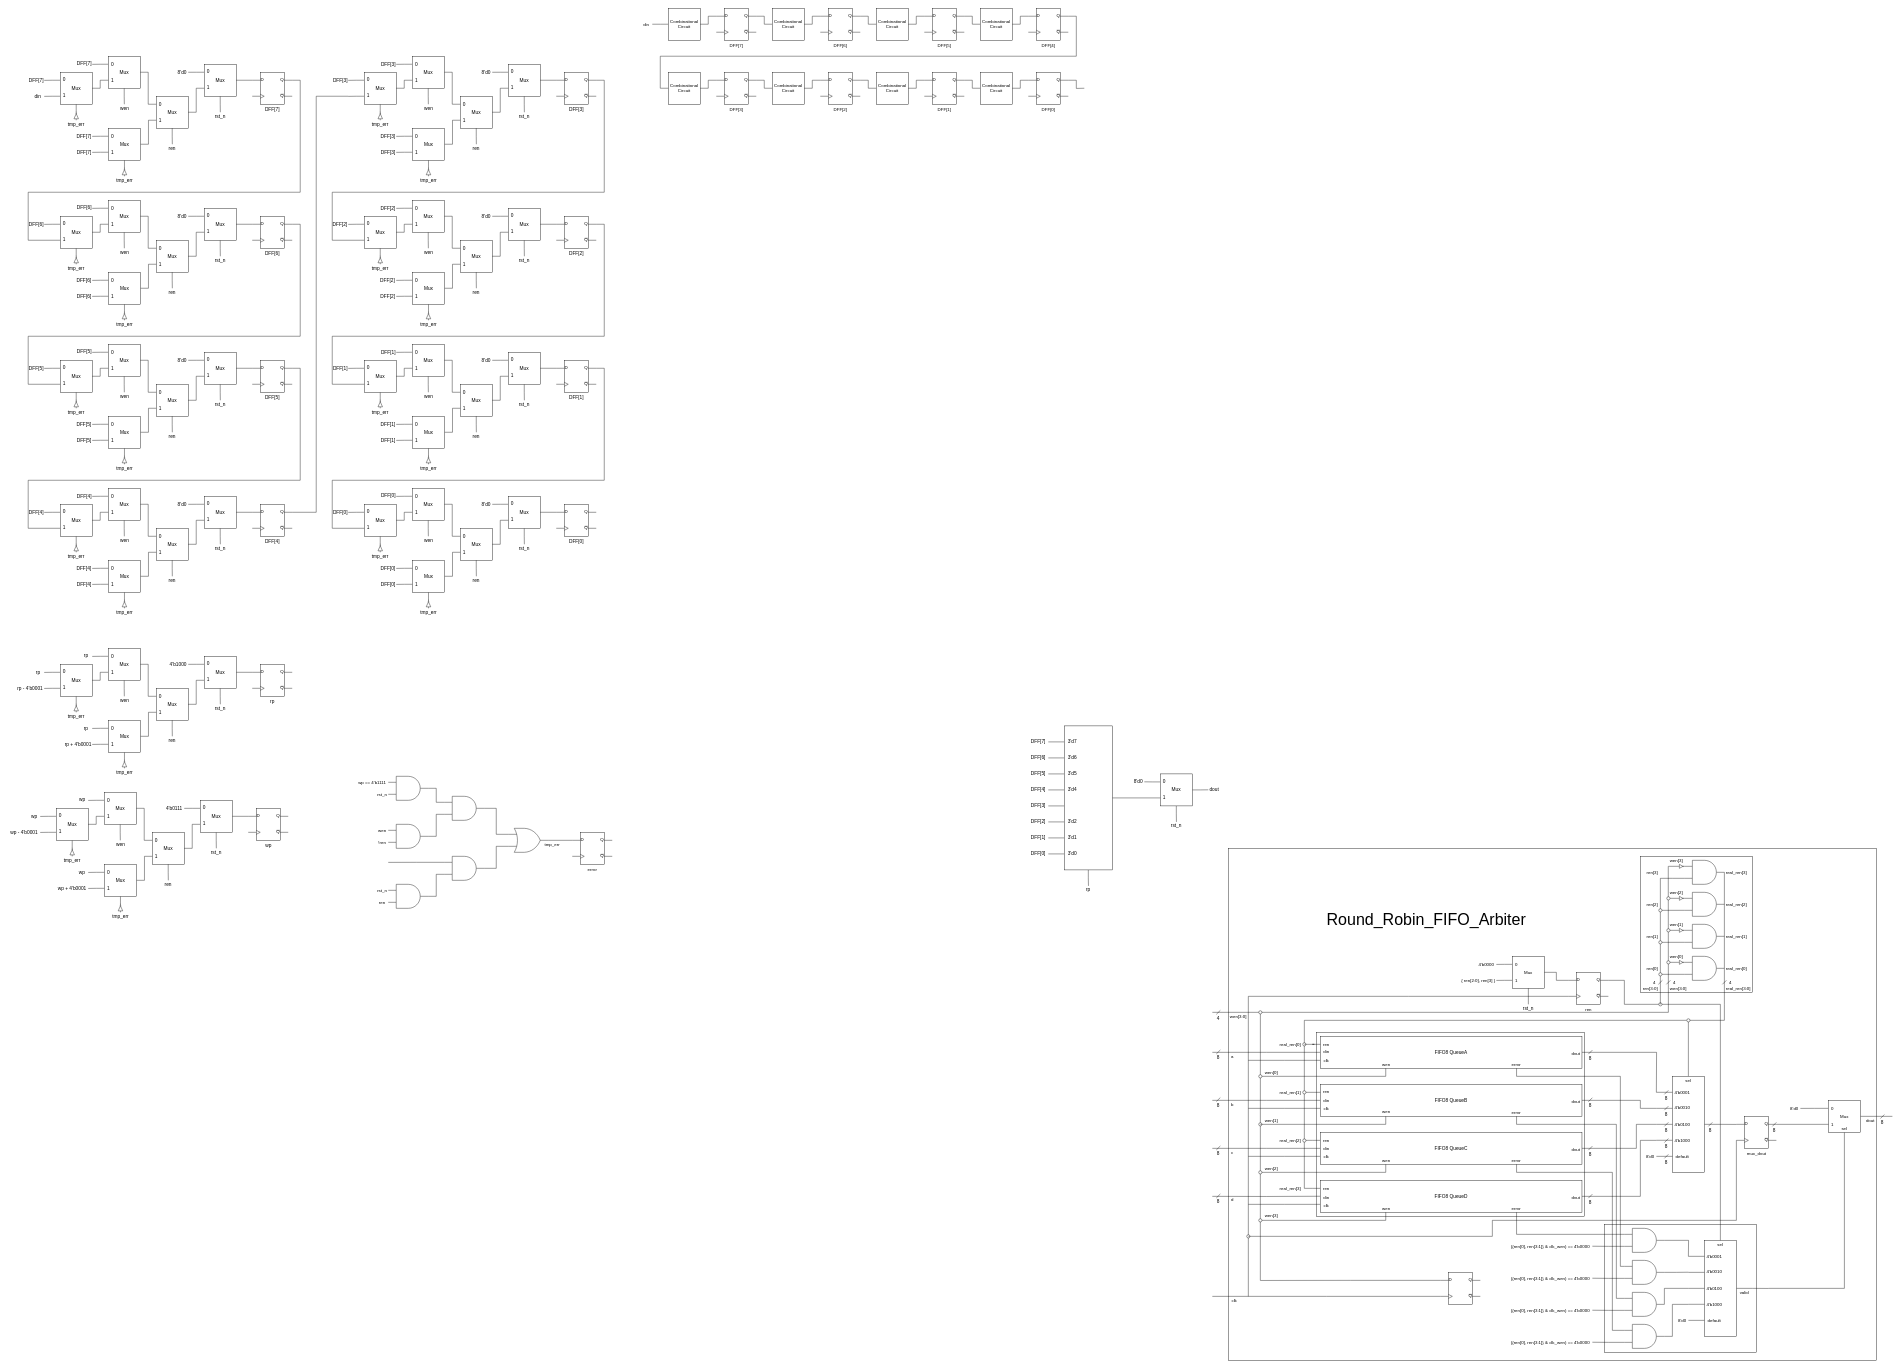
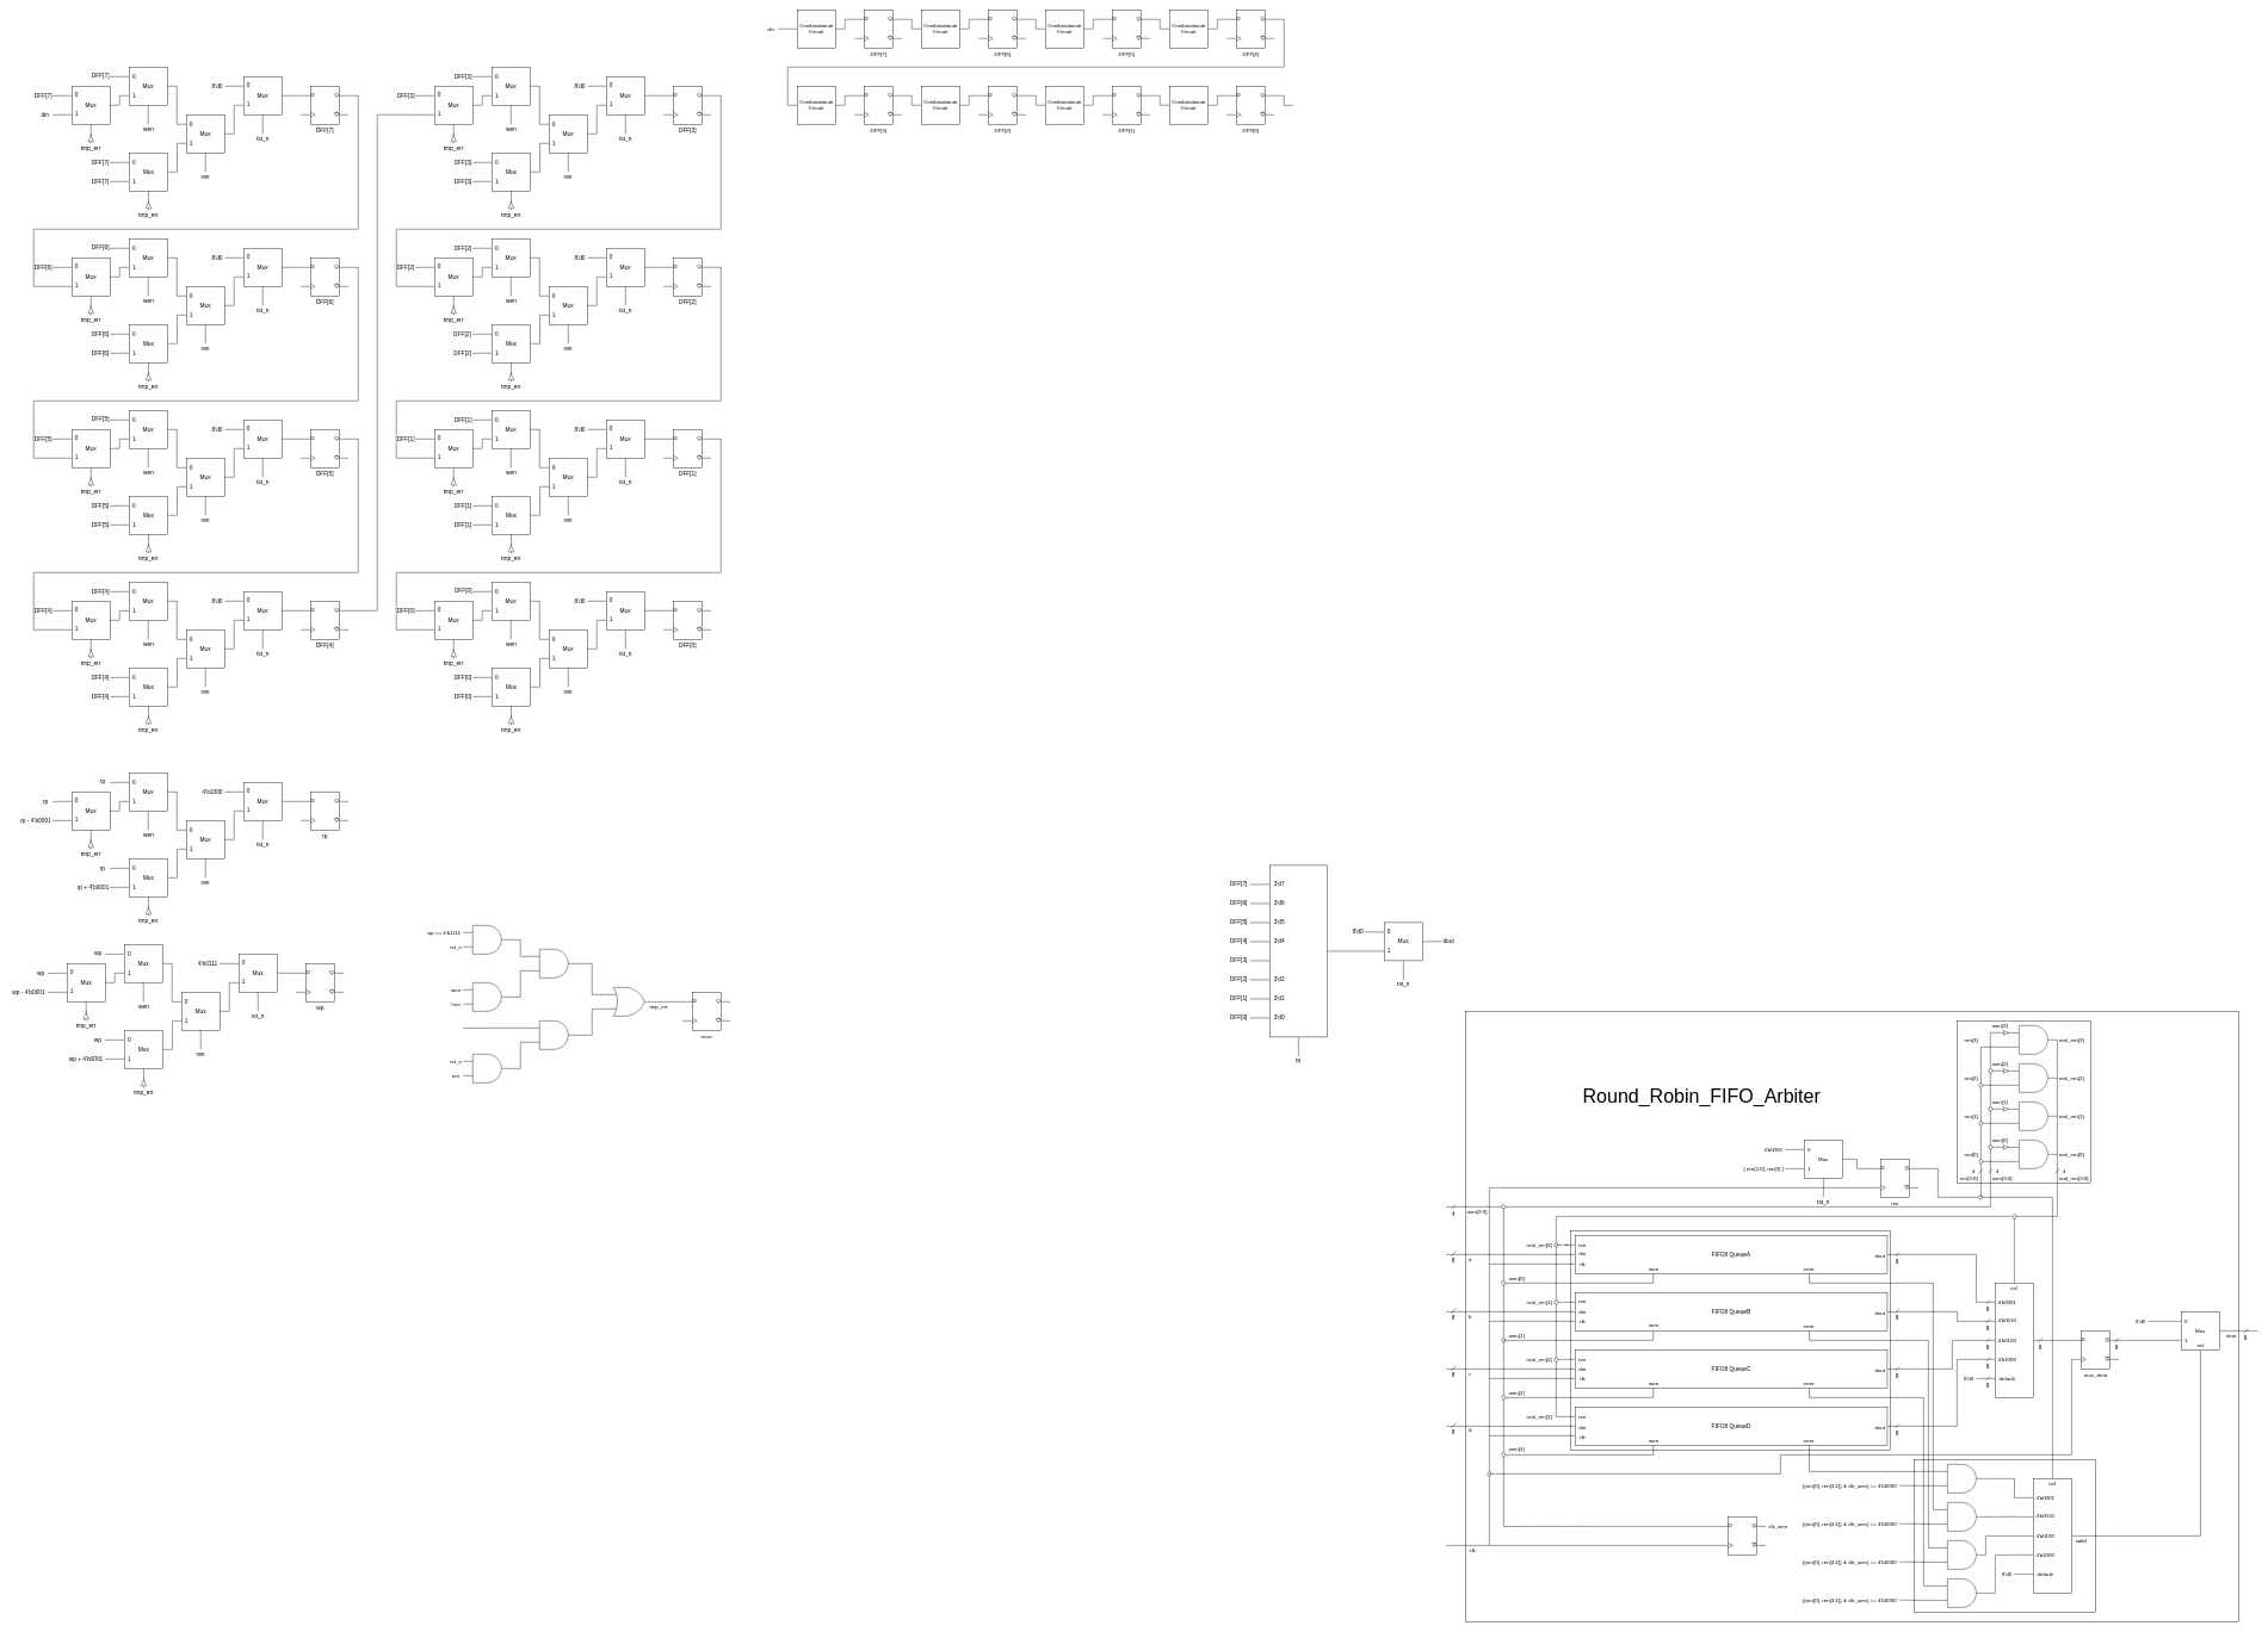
+ <mxCell id="608" value="clk_wen" style="text;html=1;strokeColor=none;fillColor=none;align=center;verticalAlign=middle;whiteSpace=wrap;rounded=0;fontSize=11;fontFamily=Helvetica;fontColor=default;container=0;" parent="544" vertex="1"><mxGeometry x="670" y="1070" width="50" height="20" as="geometry" /></mxCell>
